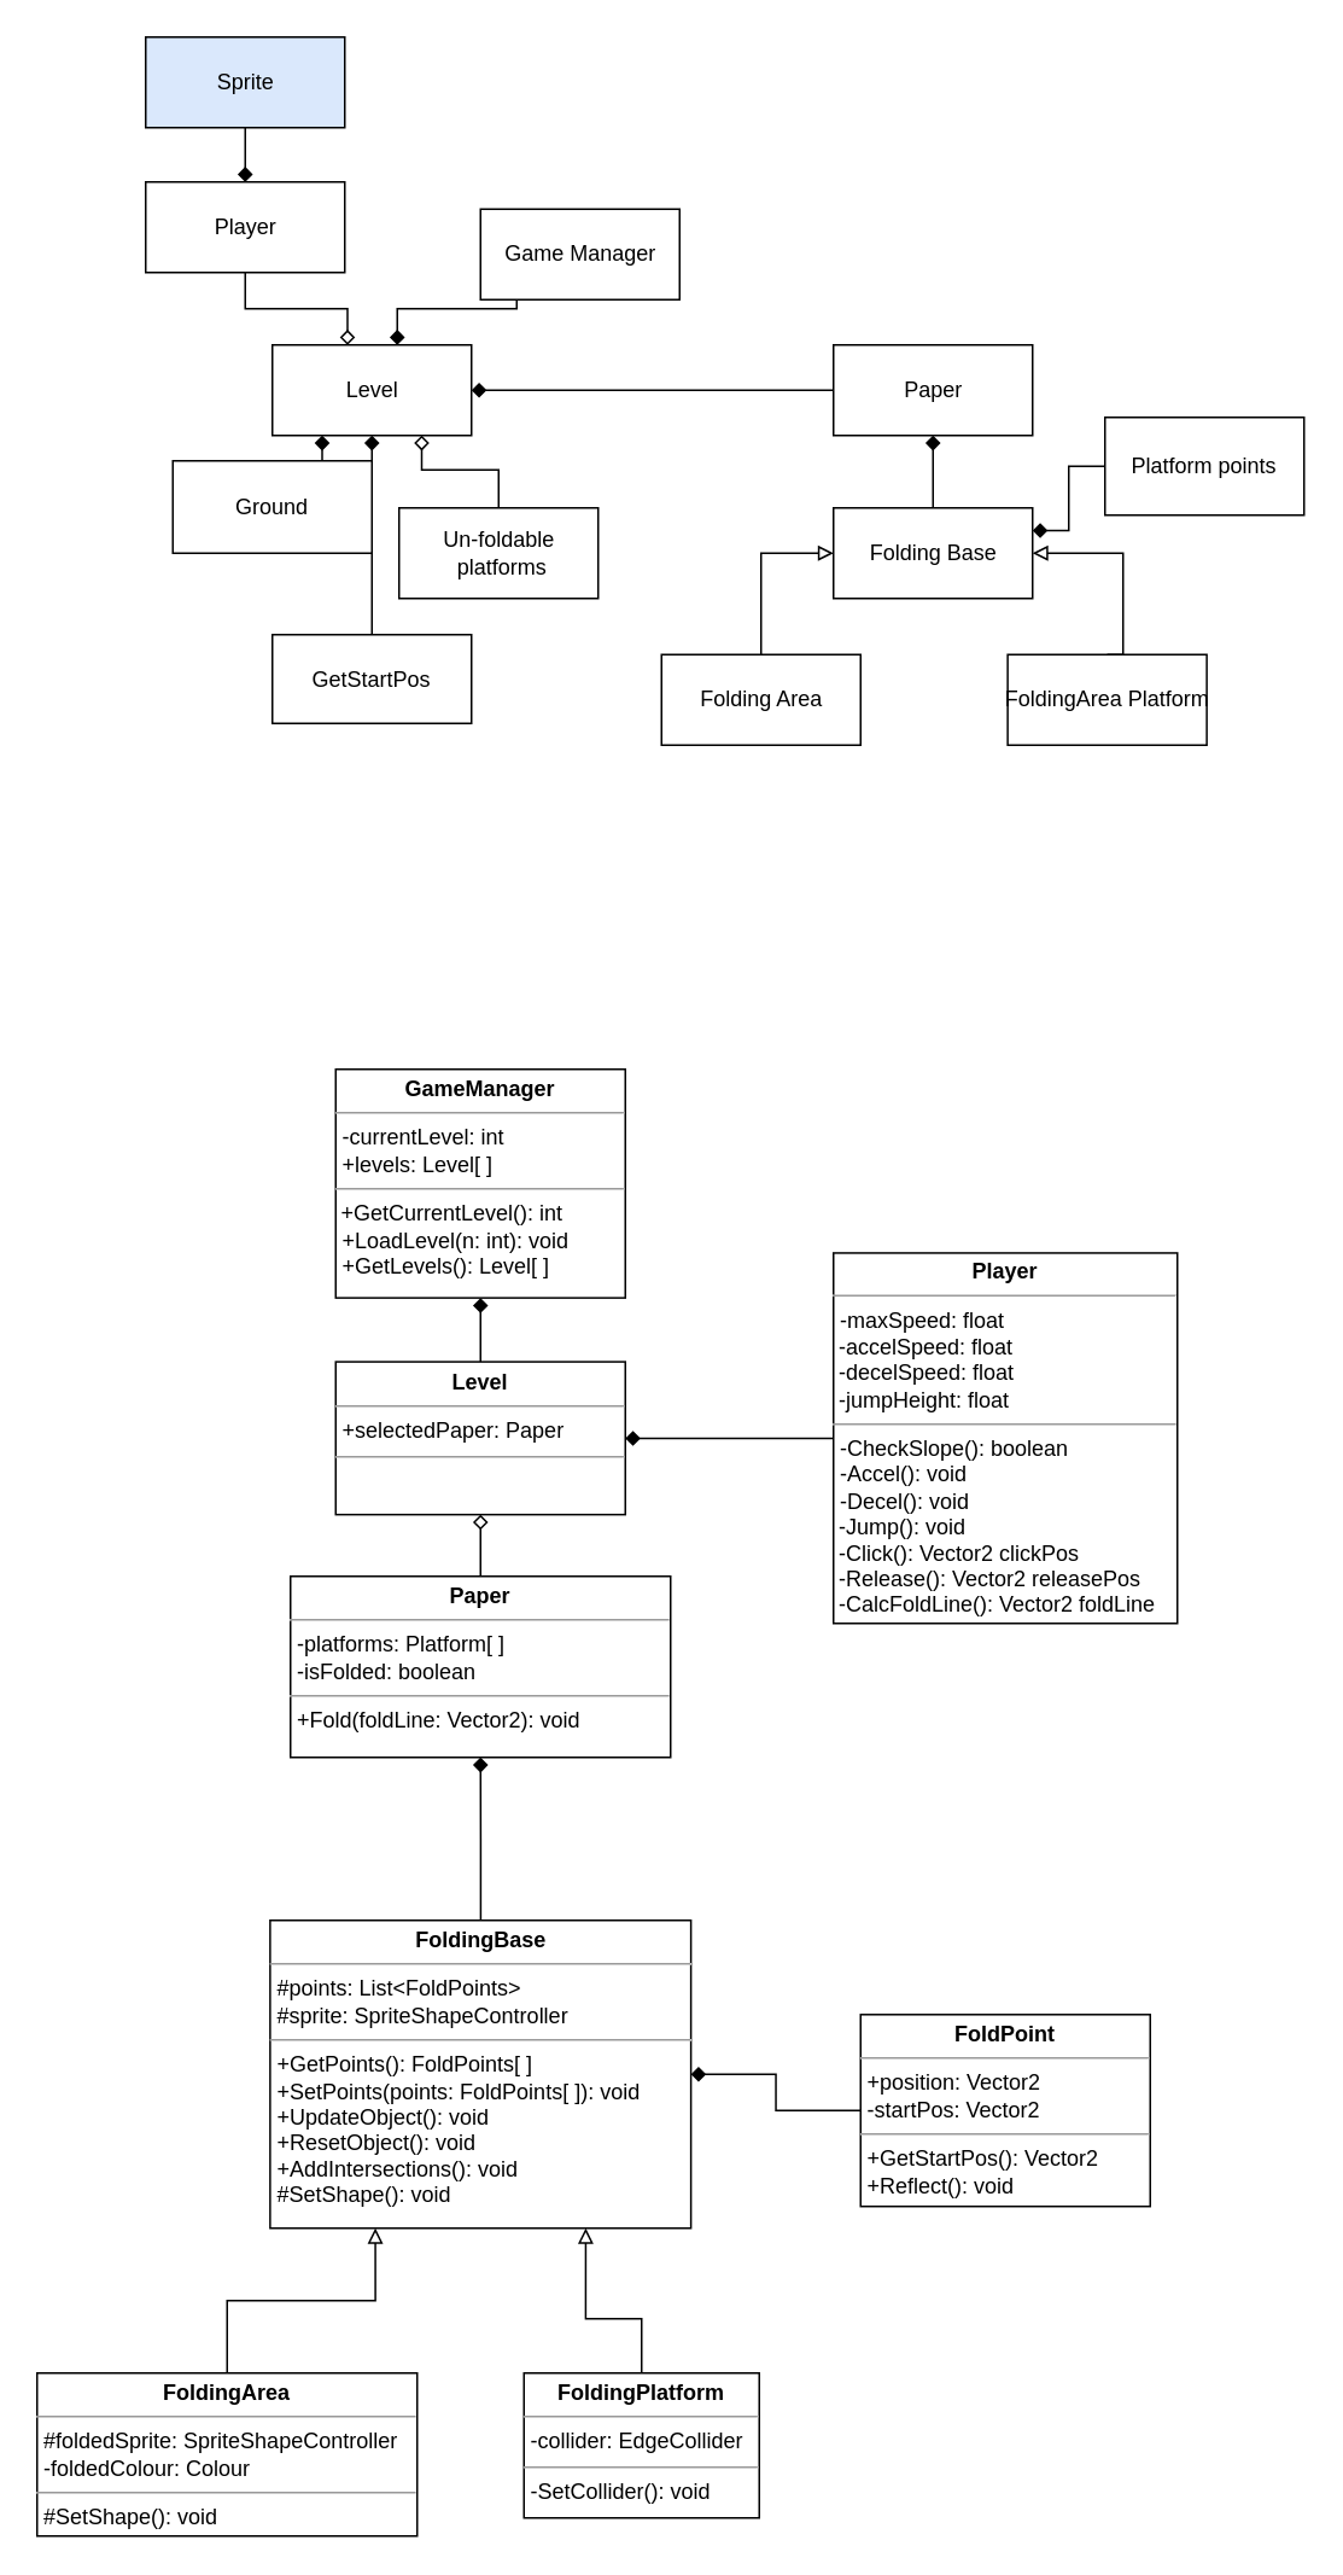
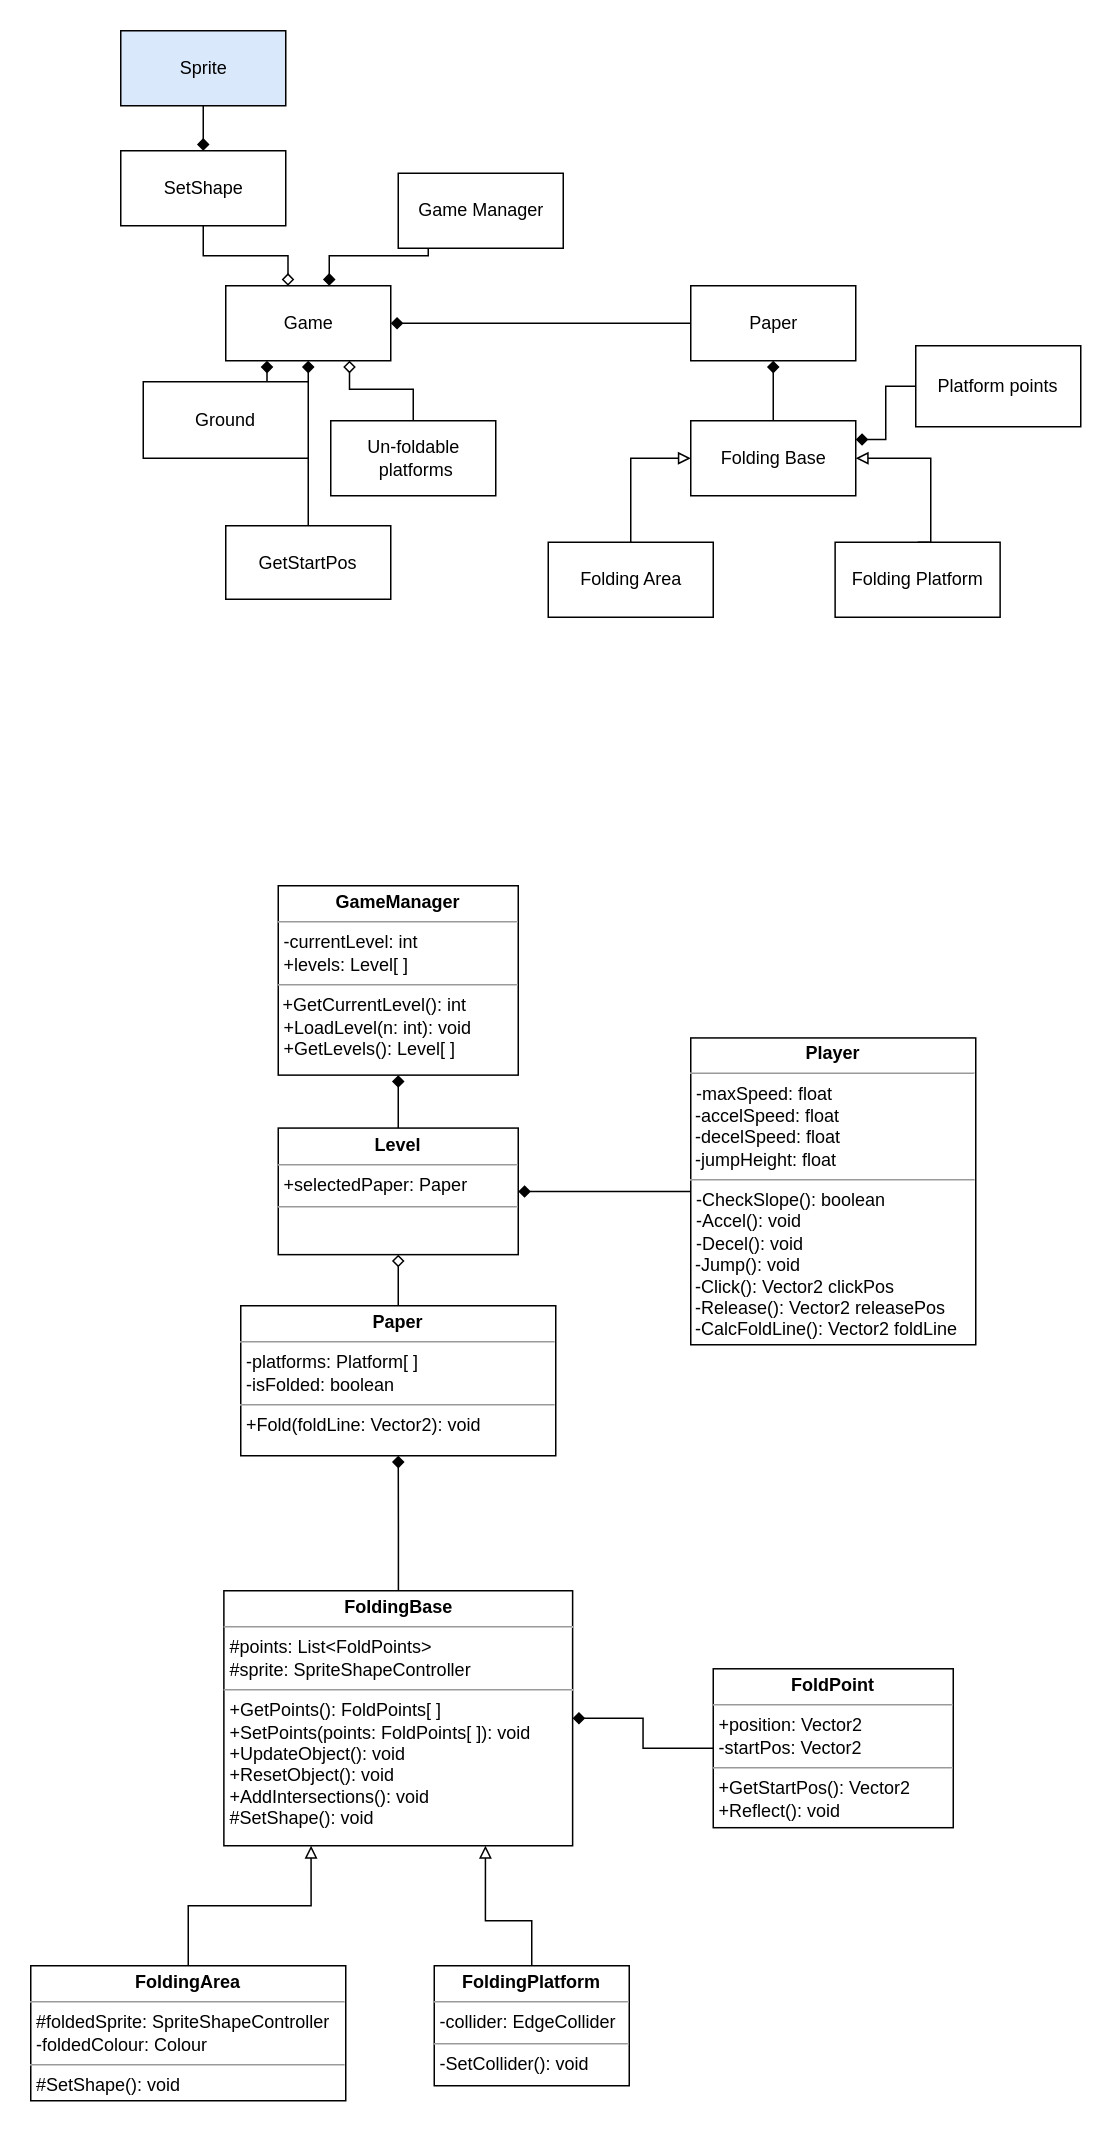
- <mxCell id="10" value="Player" style="html=1;" parent="1" vertex="1"><mxGeometry x="80" y="100" width="110" height="50" as="geometry" /></mxCell>
+ <mxCell id="10" value="SetShape" style="html=1;" parent="1" vertex="1"><mxGeometry x="80" y="100" width="110" height="50" as="geometry" /></mxCell>
- <mxCell id="6" value="Level" style="html=1;" parent="1" vertex="1"><mxGeometry x="150" y="190" width="110" height="50" as="geometry" /></mxCell>
+ <mxCell id="6" value="Game" style="html=1;" parent="1" vertex="1"><mxGeometry x="150" y="190" width="110" height="50" as="geometry" /></mxCell>
- <mxCell id="37" value="FoldingArea Platform" style="html=1;" parent="1" vertex="1"><mxGeometry x="556.25" y="361" width="110" height="50" as="geometry" /></mxCell>
+ <mxCell id="37" value="Folding Platform" style="html=1;" parent="1" vertex="1"><mxGeometry x="556.25" y="361" width="110" height="50" as="geometry" /></mxCell>
